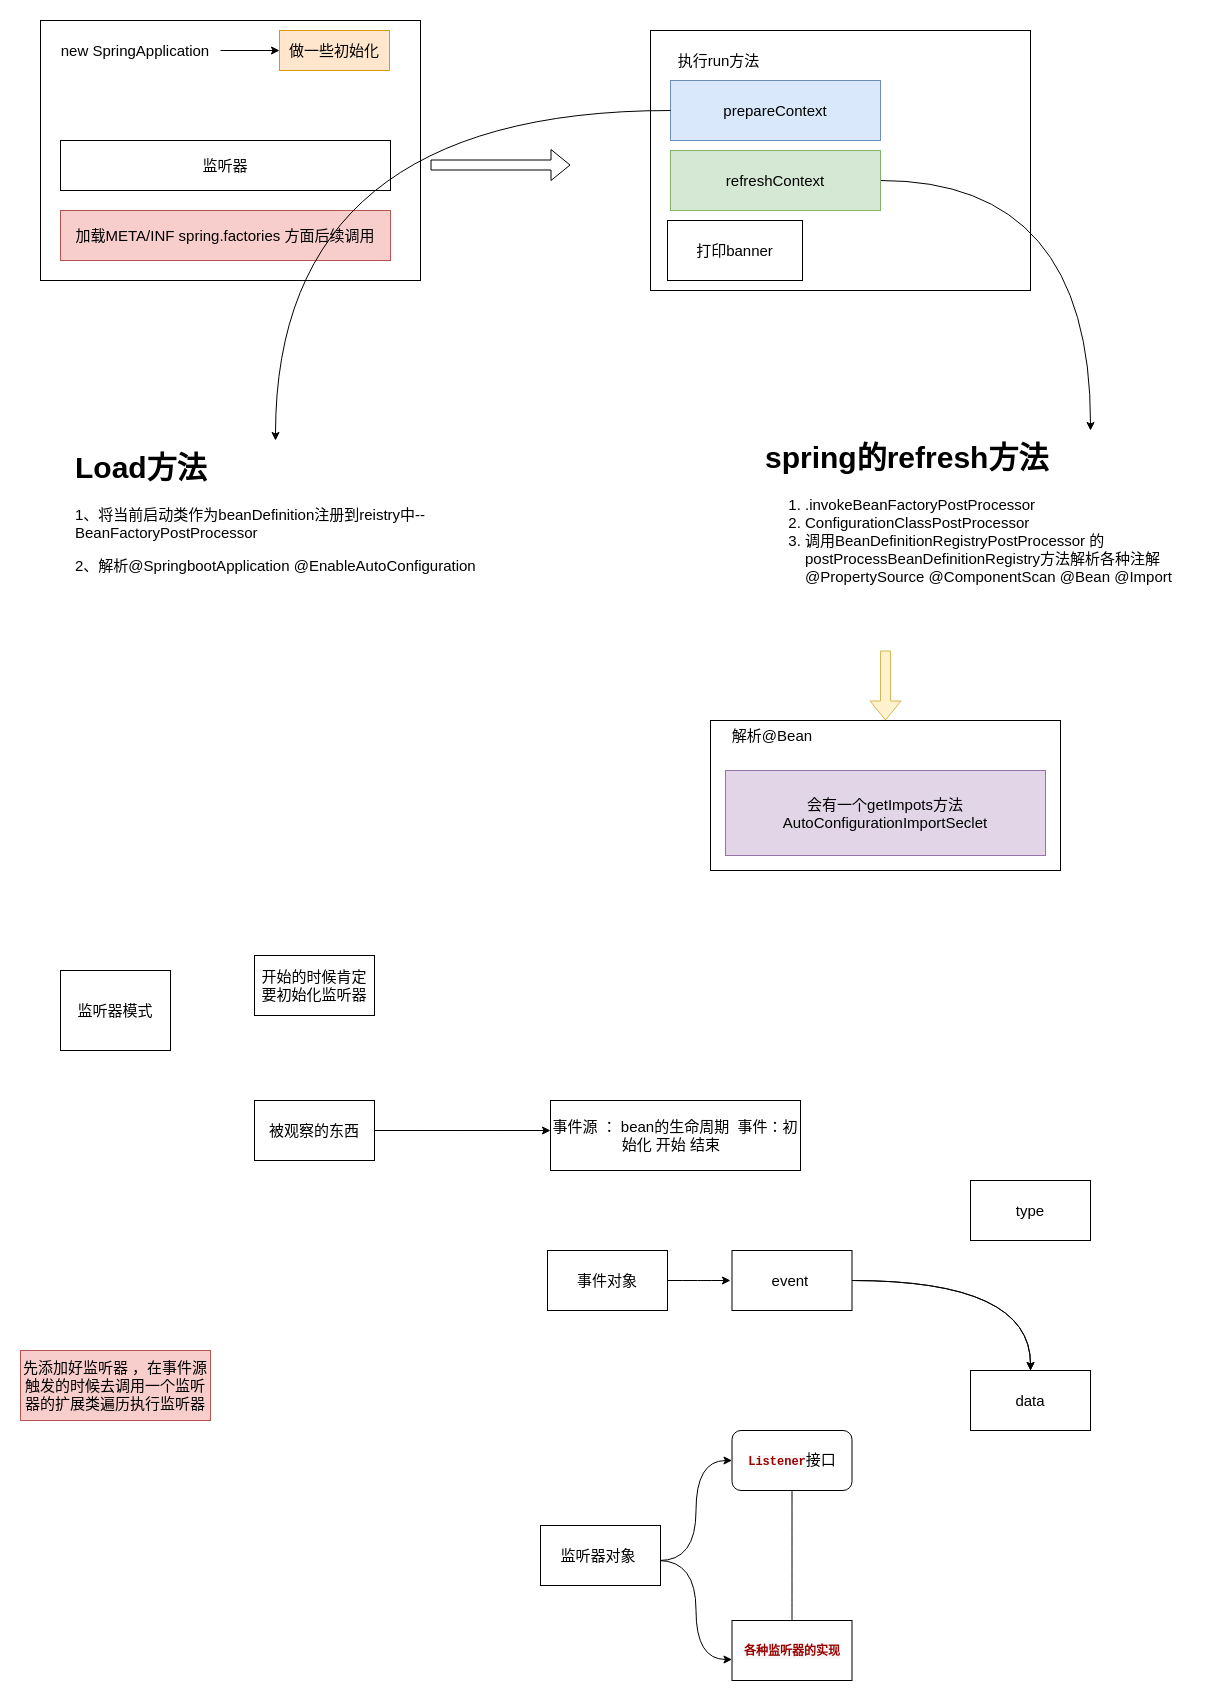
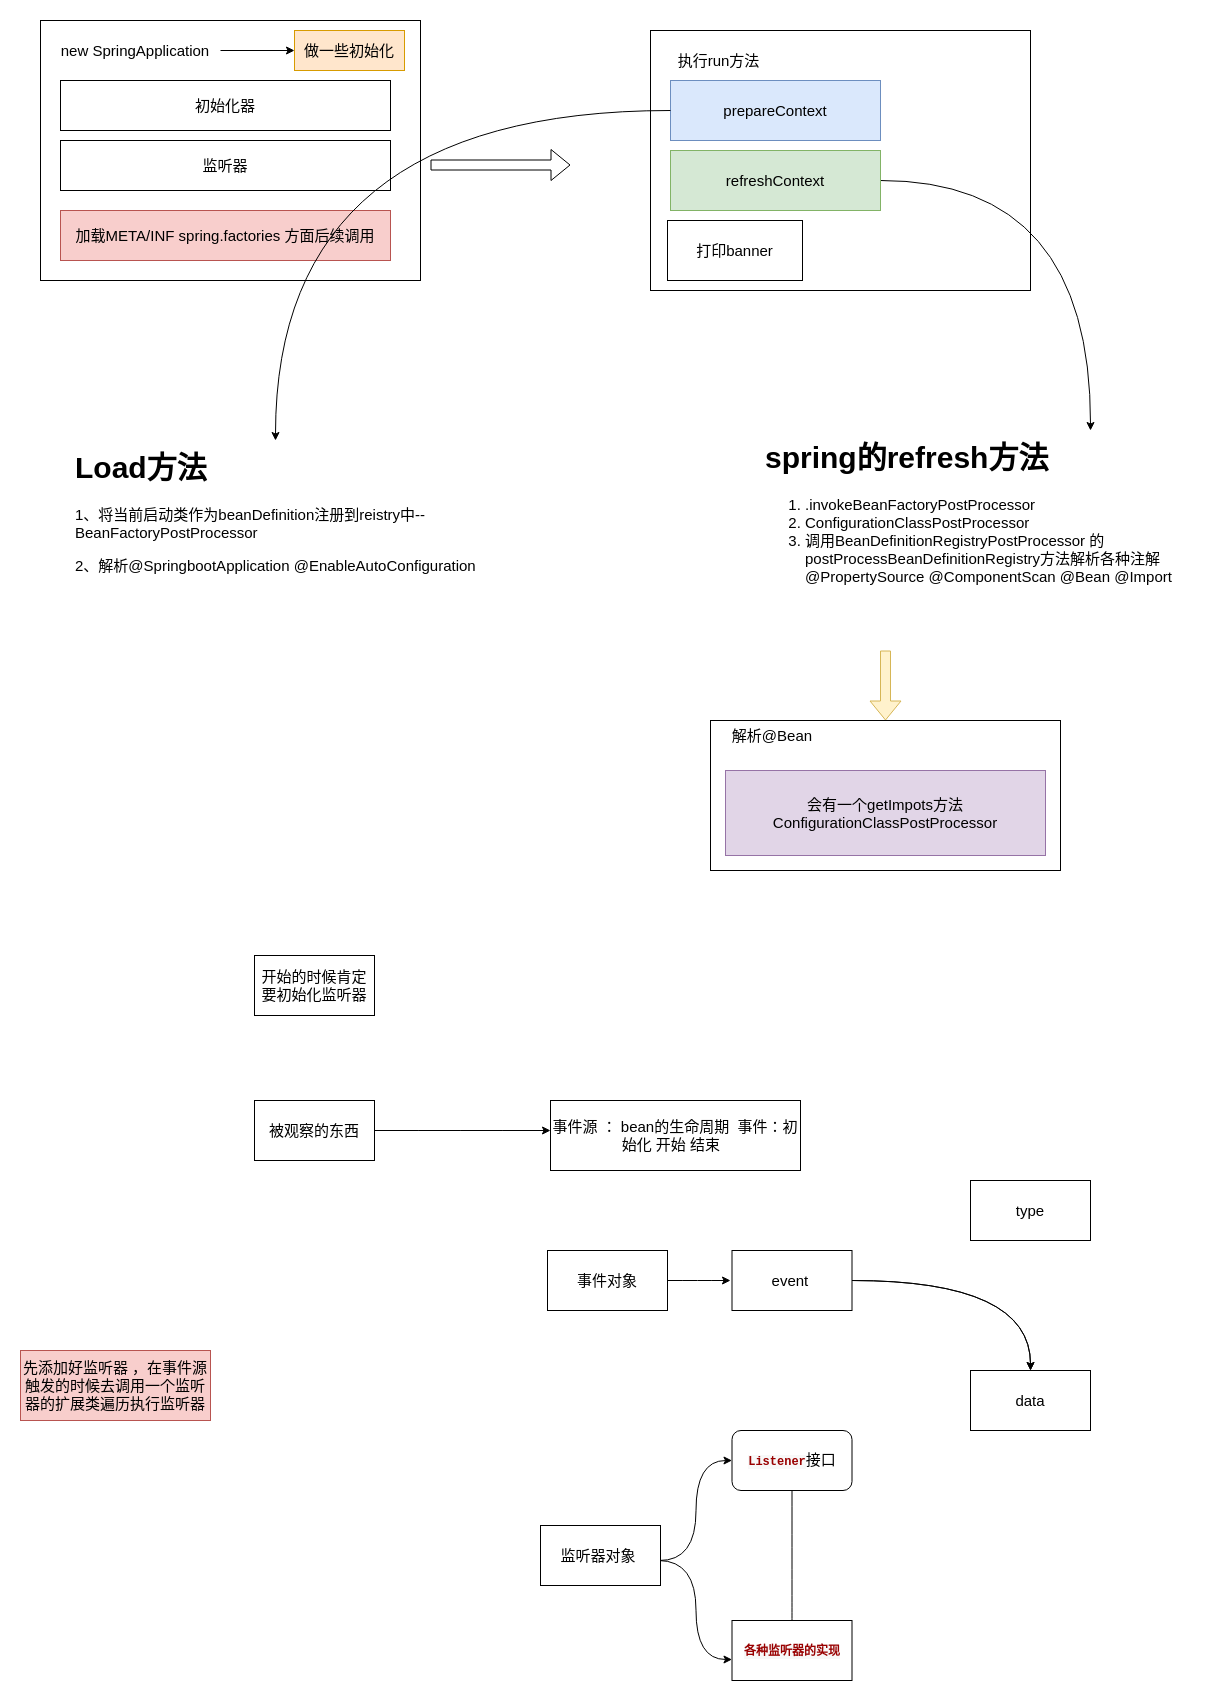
- <mxCell id="6" value="做一些初始化" style="text;html=1;strokeColor=#d79b00;fillColor=#ffe6cc;align=center;verticalAlign=middle;whiteSpace=wrap;rounded=0;fontSize=15;" vertex="1" parent="1"><mxGeometry x="279" y="30" width="110" height="40" as="geometry" /></mxCell>
+ <mxCell id="6" value="做一些初始化" style="text;html=1;strokeColor=#d79b00;fillColor=#ffe6cc;align=center;verticalAlign=middle;whiteSpace=wrap;rounded=0;fontSize=15;" vertex="1" parent="1"><mxGeometry x="294" y="30" width="110" height="40" as="geometry" /></mxCell>
+ <mxCell id="5" value="初始化器" style="rounded=0;whiteSpace=wrap;html=1;fontSize=15;" vertex="1" parent="1"><mxGeometry x="60" y="80" width="330" height="50" as="geometry" /></mxCell>
- <mxCell id="21" value="会有一个getImpots方法&lt;br&gt;AutoConfigurationImportSeclet" style="rounded=0;whiteSpace=wrap;html=1;fontSize=15;fillColor=#e1d5e7;strokeColor=#9673a6;" vertex="1" parent="1"><mxGeometry x="725" y="770" width="320" height="85" as="geometry" /></mxCell>
+ <mxCell id="21" value="会有一个getImpots方法&lt;br&gt;ConfigurationClassPostProcessor" style="rounded=0;whiteSpace=wrap;html=1;fontSize=15;fillColor=#e1d5e7;strokeColor=#9673a6;" vertex="1" parent="1"><mxGeometry x="725" y="770" width="320" height="85" as="geometry" /></mxCell>
- <mxCell id="23" value="监听器模式" style="rounded=0;whiteSpace=wrap;html=1;fontSize=15;" vertex="1" parent="1"><mxGeometry x="60" y="970" width="110" height="80" as="geometry" /></mxCell>
